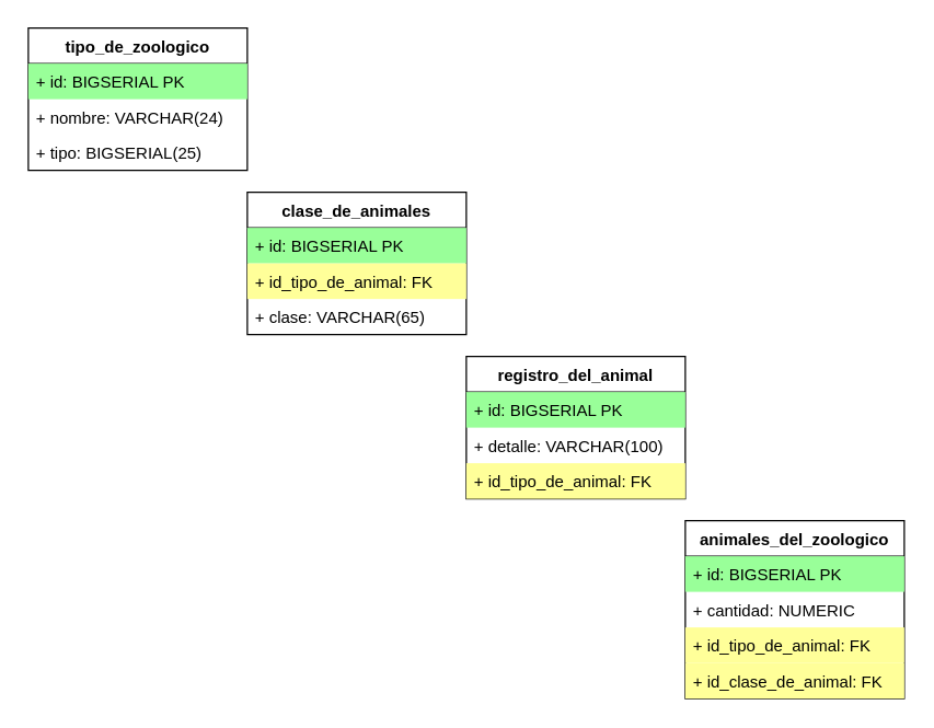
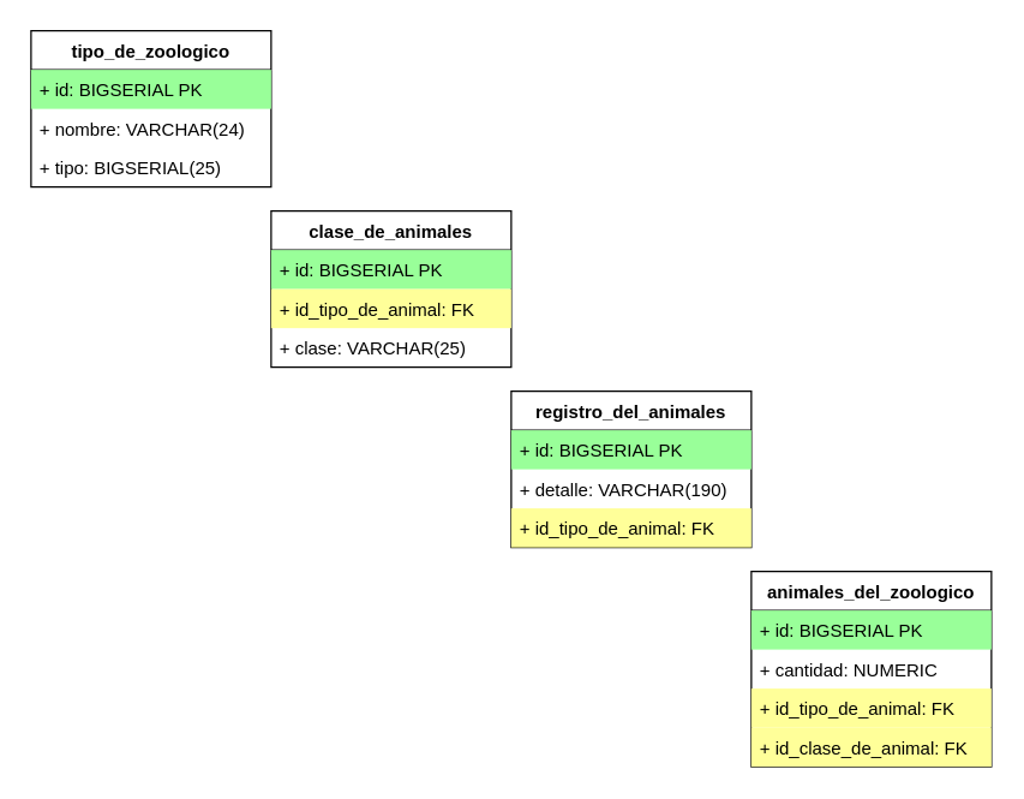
- <mxCell id="18" value="+ clase: VARCHAR(65)" style="text;strokeColor=none;fillColor=none;align=left;verticalAlign=top;spacingLeft=4;spacingRight=4;overflow=hidden;rotatable=0;points=[[0,0.5],[1,0.5]];portConstraint=eastwest;" parent="15" vertex="1"><mxGeometry y="78" width="160" height="26" as="geometry" /></mxCell>
+ <mxCell id="18" value="+ clase: VARCHAR(25)" style="text;strokeColor=none;fillColor=none;align=left;verticalAlign=top;spacingLeft=4;spacingRight=4;overflow=hidden;rotatable=0;points=[[0,0.5],[1,0.5]];portConstraint=eastwest;" parent="15" vertex="1"><mxGeometry y="78" width="160" height="26" as="geometry" /></mxCell>
- <mxCell id="6" value="registro_del_animal" style="swimlane;fontStyle=1;align=center;verticalAlign=top;childLayout=stackLayout;horizontal=1;startSize=26;horizontalStack=0;resizeParent=1;resizeParentMax=0;resizeLast=0;collapsible=1;marginBottom=0;" parent="1" vertex="1"><mxGeometry x="340" y="260" width="160" height="104" as="geometry" /></mxCell>
+ <mxCell id="6" value="registro_del_animales" style="swimlane;fontStyle=1;align=center;verticalAlign=top;childLayout=stackLayout;horizontal=1;startSize=26;horizontalStack=0;resizeParent=1;resizeParentMax=0;resizeLast=0;collapsible=1;marginBottom=0;" parent="1" vertex="1"><mxGeometry x="340" y="260" width="160" height="104" as="geometry" /></mxCell>
- <mxCell id="8" value="+ detalle: VARCHAR(100)" style="text;strokeColor=none;fillColor=none;align=left;verticalAlign=top;spacingLeft=4;spacingRight=4;overflow=hidden;rotatable=0;points=[[0,0.5],[1,0.5]];portConstraint=eastwest;" parent="6" vertex="1"><mxGeometry y="52" width="160" height="26" as="geometry" /></mxCell>
+ <mxCell id="8" value="+ detalle: VARCHAR(190)" style="text;strokeColor=none;fillColor=none;align=left;verticalAlign=top;spacingLeft=4;spacingRight=4;overflow=hidden;rotatable=0;points=[[0,0.5],[1,0.5]];portConstraint=eastwest;" parent="6" vertex="1"><mxGeometry y="52" width="160" height="26" as="geometry" /></mxCell>
